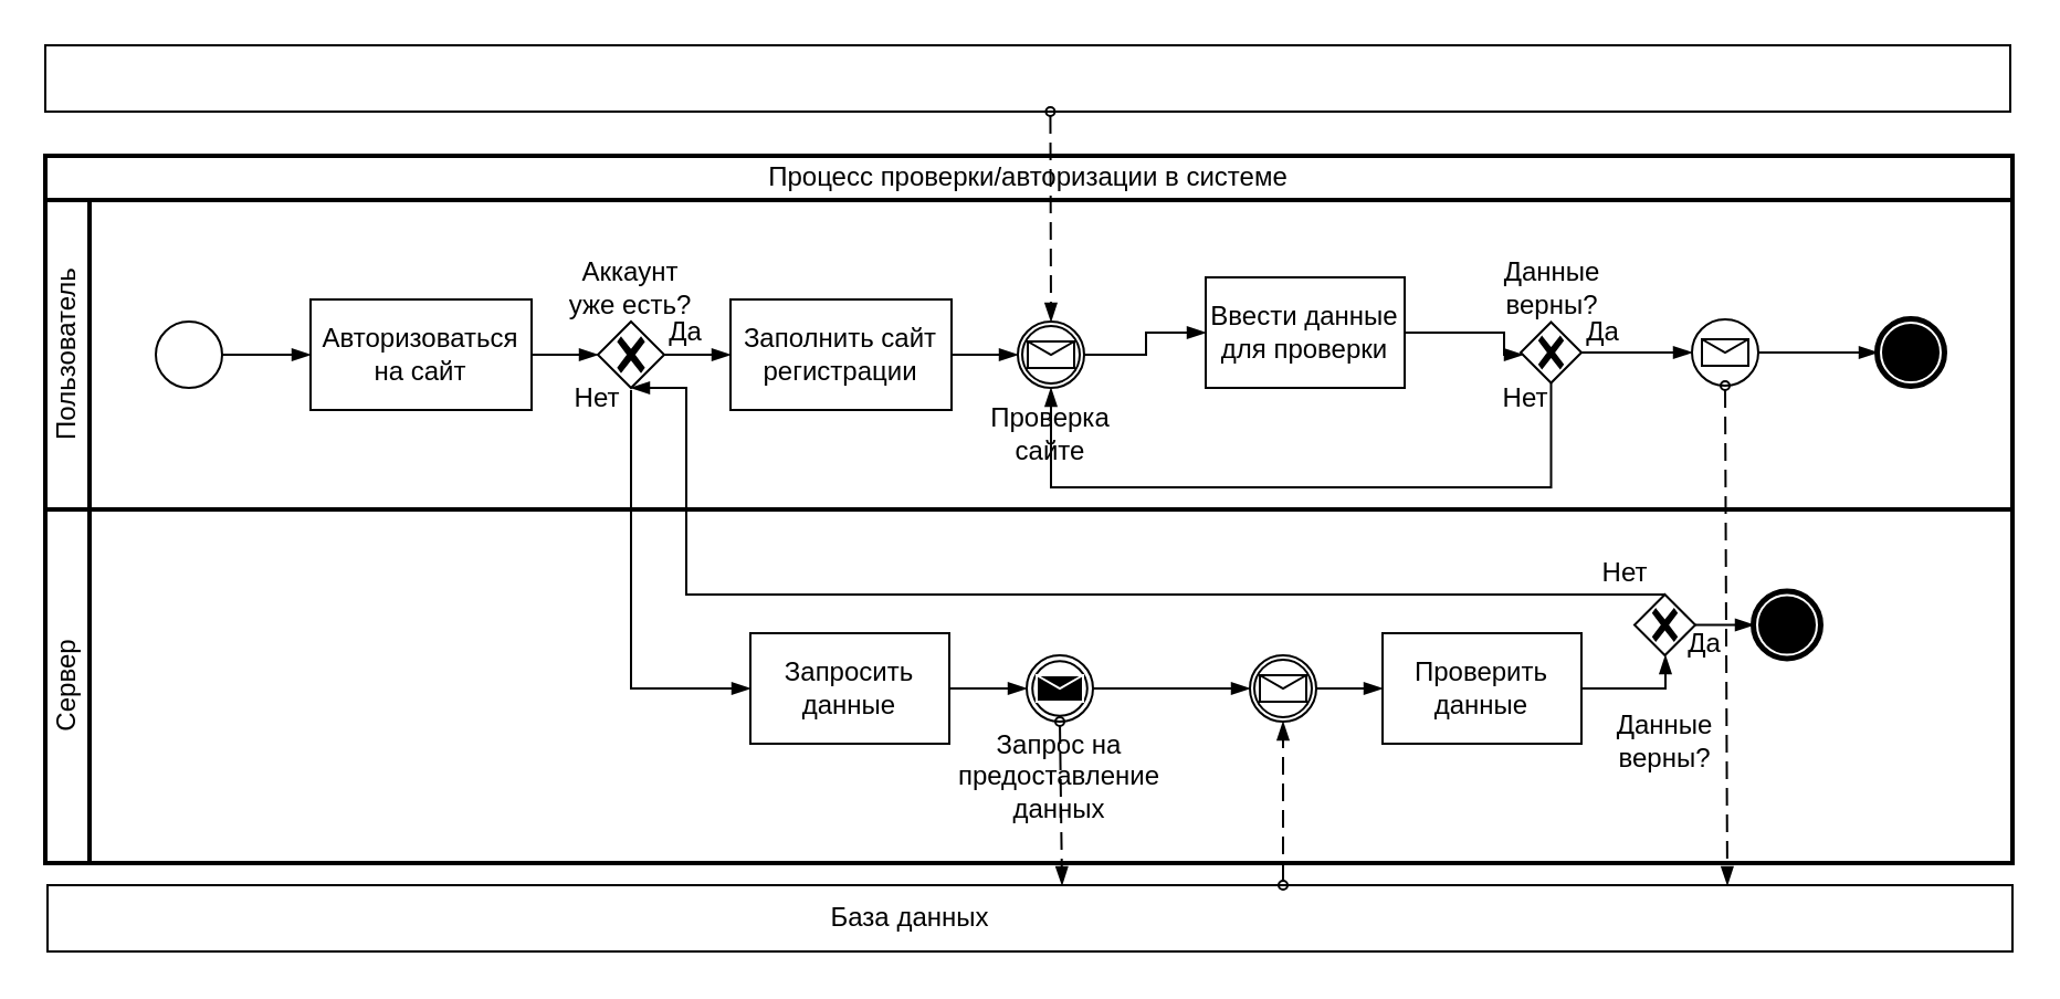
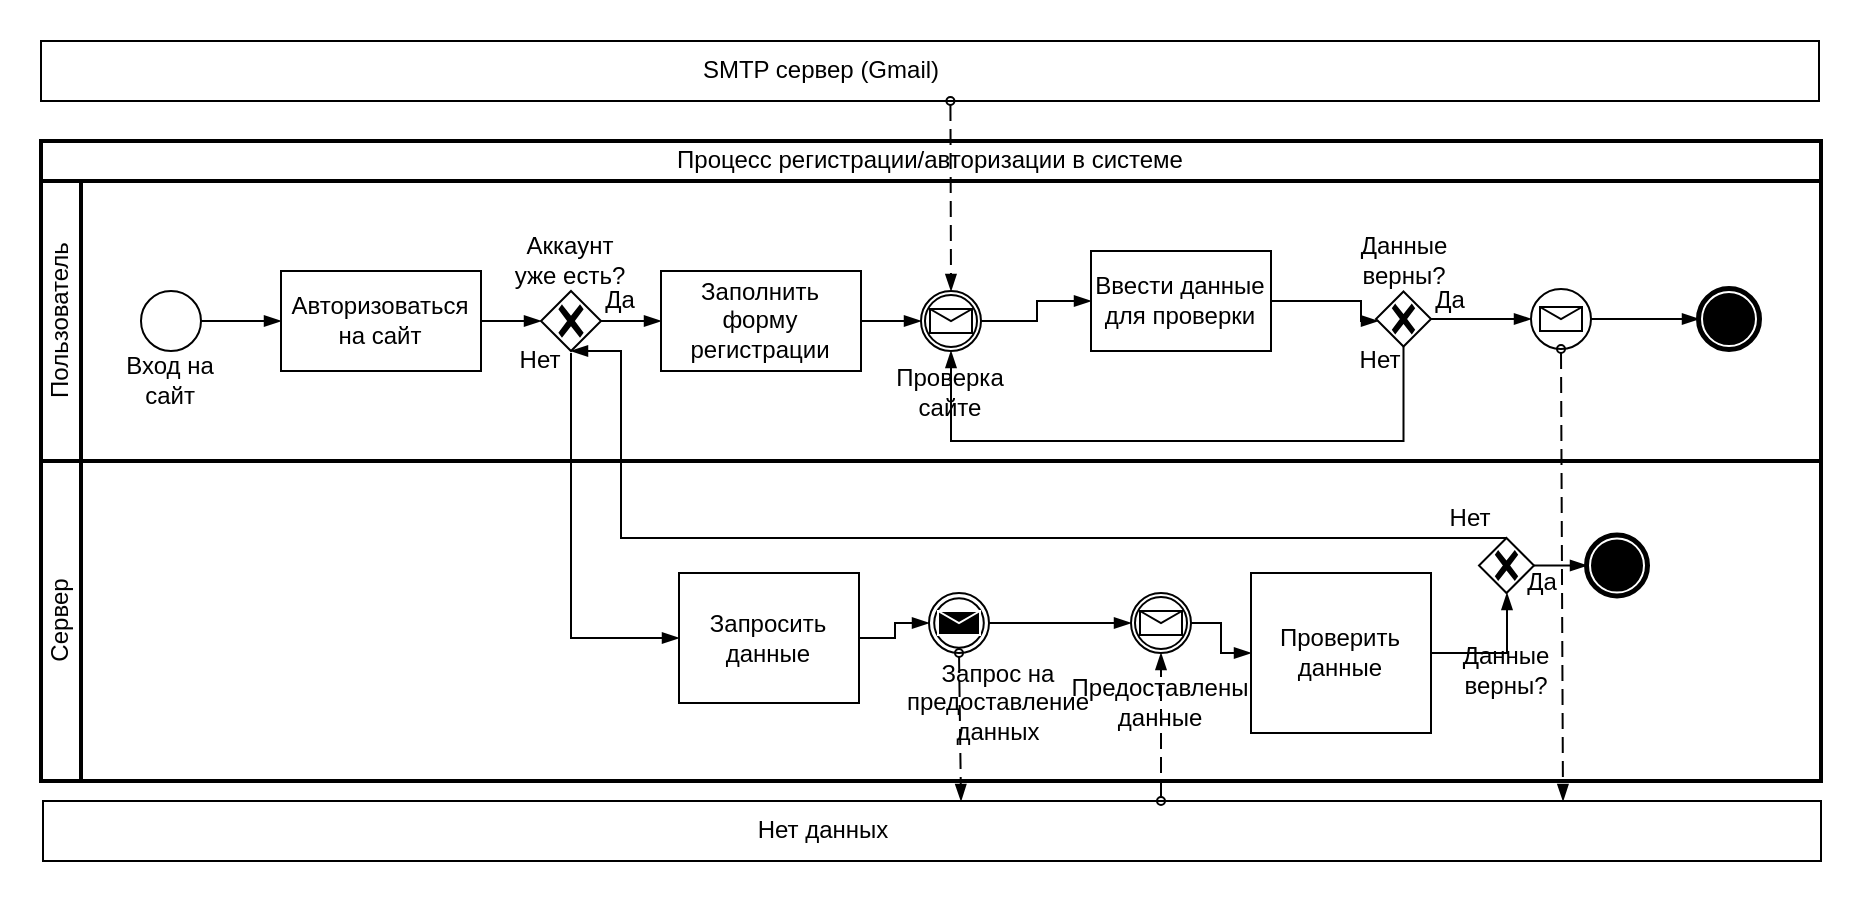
+ <mxCell id="52" value="SMTP сервер (Gmail)" style="text;html=1;align=center;verticalAlign=middle;resizable=0;points=[];autosize=1;strokeColor=none;fillColor=none;" vertex="1" parent="51"><mxGeometry x="320" width="140" height="30" as="geometry" /></mxCell>
- <mxCell id="2" value="Процесс проверки/авторизации в системе" style="swimlane;html=1;startSize=20;fontStyle=0;collapsible=0;horizontal=1;swimlaneLine=1;strokeWidth=2;swimlaneFillColor=#ffffff;whiteSpace=wrap;" vertex="1" parent="1"><mxGeometry x="20" y="70" width="890" height="200" as="geometry" /></mxCell>
+ <mxCell id="2" value="Процесс регистрации/авторизации в системе" style="swimlane;html=1;startSize=20;fontStyle=0;collapsible=0;horizontal=1;swimlaneLine=1;strokeWidth=2;swimlaneFillColor=#ffffff;whiteSpace=wrap;" vertex="1" parent="1"><mxGeometry x="20" y="70" width="890" height="200" as="geometry" /></mxCell>
- <mxCell id="8" value="Заполнить сайт регистрации" style="points=[[0.25,0,0],[0.5,0,0],[0.75,0,0],[1,0.25,0],[1,0.5,0],[1,0.75,0],[0.75,1,0],[0.5,1,0],[0.25,1,0],[0,0.75,0],[0,0.5,0],[0,0.25,0]];shape=mxgraph.bpmn.task2;whiteSpace=wrap;rectStyle=rounded;size=10;html=1;container=1;expand=0;collapsible=0;taskMarker=abstract;" vertex="1" parent="3"><mxGeometry x="310" y="45" width="100" height="50" as="geometry" /></mxCell>
+ <mxCell id="8" value="Заполнить форму регистрации" style="points=[[0.25,0,0],[0.5,0,0],[0.75,0,0],[1,0.25,0],[1,0.5,0],[1,0.75,0],[0.75,1,0],[0.5,1,0],[0.25,1,0],[0,0.75,0],[0,0.5,0],[0,0.25,0]];shape=mxgraph.bpmn.task2;whiteSpace=wrap;rectStyle=rounded;size=10;html=1;container=1;expand=0;collapsible=0;taskMarker=abstract;" vertex="1" parent="3"><mxGeometry x="310" y="45" width="100" height="50" as="geometry" /></mxCell>
+ <mxCell id="5" value="Вход на сайт" style="text;html=1;align=center;verticalAlign=middle;whiteSpace=wrap;rounded=0;" vertex="1" parent="3"><mxGeometry x="35" y="85" width="60" height="30" as="geometry" /></mxCell>
- <mxCell id="27" value="Запросить данные" style="points=[[0.25,0,0],[0.5,0,0],[0.75,0,0],[1,0.25,0],[1,0.5,0],[1,0.75,0],[0.75,1,0],[0.5,1,0],[0.25,1,0],[0,0.75,0],[0,0.5,0],[0,0.25,0]];shape=mxgraph.bpmn.task2;whiteSpace=wrap;rectStyle=rounded;size=10;html=1;container=1;expand=0;collapsible=0;taskMarker=abstract;" vertex="1" parent="25"><mxGeometry x="319" y="56" width="90" height="50" as="geometry" /></mxCell>
+ <mxCell id="27" value="Запросить данные" style="points=[[0.25,0,0],[0.5,0,0],[0.75,0,0],[1,0.25,0],[1,0.5,0],[1,0.75,0],[0.75,1,0],[0.5,1,0],[0.25,1,0],[0,0.75,0],[0,0.5,0],[0,0.25,0]];shape=mxgraph.bpmn.task2;whiteSpace=wrap;rectStyle=rounded;size=10;html=1;container=1;expand=0;collapsible=0;taskMarker=abstract;" vertex="1" parent="25"><mxGeometry x="319" y="56" width="90" height="65" as="geometry" /></mxCell>
- <mxCell id="26" value="Проверить данные" style="points=[[0.25,0,0],[0.5,0,0],[0.75,0,0],[1,0.25,0],[1,0.5,0],[1,0.75,0],[0.75,1,0],[0.5,1,0],[0.25,1,0],[0,0.75,0],[0,0.5,0],[0,0.25,0]];shape=mxgraph.bpmn.task2;whiteSpace=wrap;rectStyle=rounded;size=10;html=1;container=1;expand=0;collapsible=0;taskMarker=abstract;" vertex="1" parent="25"><mxGeometry x="605" y="56" width="90" height="50" as="geometry" /></mxCell>
+ <mxCell id="26" value="Проверить данные" style="points=[[0.25,0,0],[0.5,0,0],[0.75,0,0],[1,0.25,0],[1,0.5,0],[1,0.75,0],[0.75,1,0],[0.5,1,0],[0.25,1,0],[0,0.75,0],[0,0.5,0],[0,0.25,0]];shape=mxgraph.bpmn.task2;whiteSpace=wrap;rectStyle=rounded;size=10;html=1;container=1;expand=0;collapsible=0;taskMarker=abstract;" vertex="1" parent="25"><mxGeometry x="605" y="56" width="90" height="80" as="geometry" /></mxCell>
- <mxCell id="30" value="Запрос на предоставление данных" style="text;html=1;align=center;verticalAlign=middle;whiteSpace=wrap;rounded=0;" vertex="1" parent="25"><mxGeometry x="429" y="106" width="60" height="30" as="geometry" /></mxCell>
+ <mxCell id="30" value="Запрос на предоставление данных" style="text;html=1;align=center;verticalAlign=middle;whiteSpace=wrap;rounded=0;" vertex="1" parent="25"><mxGeometry x="449" y="106" width="60" height="30" as="geometry" /></mxCell>
+ <mxCell id="31" value="Предоставлены данные" style="text;html=1;align=center;verticalAlign=middle;whiteSpace=wrap;rounded=0;" vertex="1" parent="25"><mxGeometry x="530" y="106" width="60" height="30" as="geometry" /></mxCell>
- <mxCell id="43" value="База данных" style="text;html=1;align=center;verticalAlign=middle;resizable=0;points=[];autosize=1;strokeColor=none;fillColor=none;" vertex="1" parent="42"><mxGeometry x="345" width="90" height="30" as="geometry" /></mxCell>
+ <mxCell id="43" value="Нет данных" style="text;html=1;align=center;verticalAlign=middle;resizable=0;points=[];autosize=1;strokeColor=none;fillColor=none;" vertex="1" parent="42"><mxGeometry x="345" width="90" height="30" as="geometry" /></mxCell>
